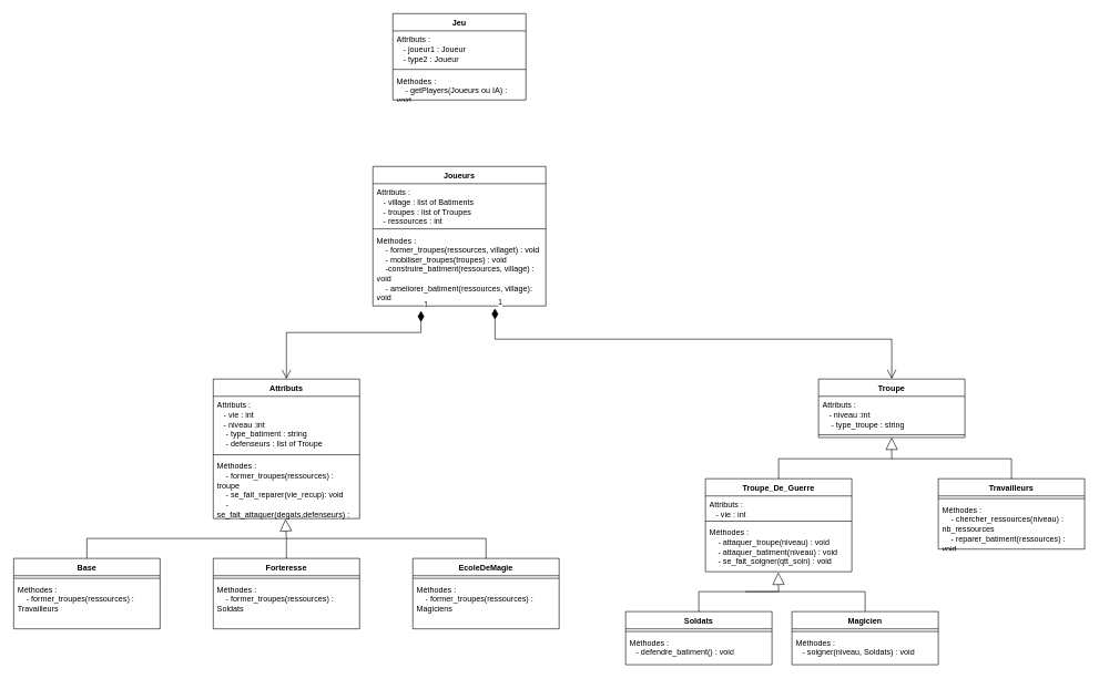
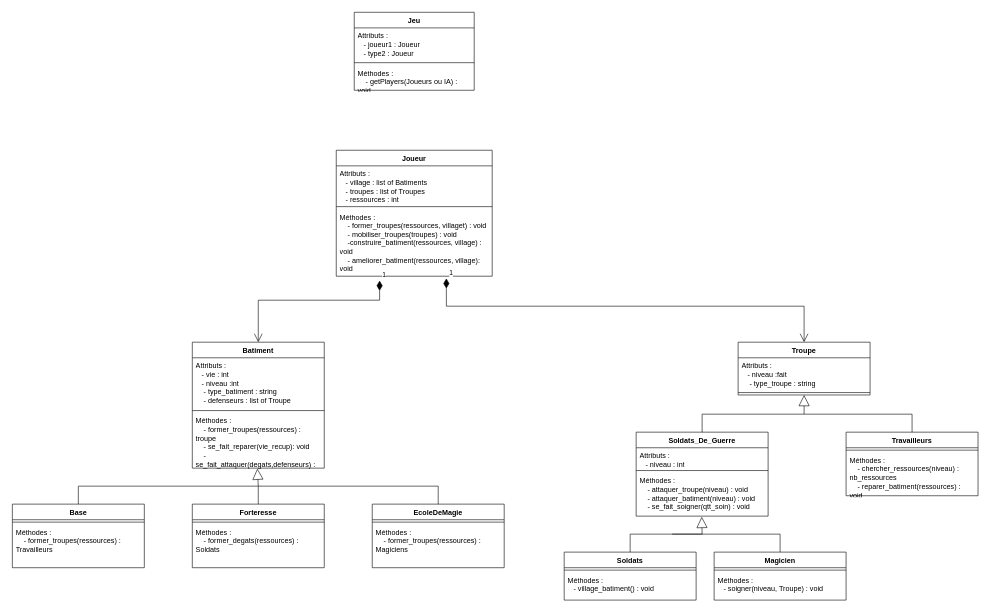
- <mxCell id="6" value="Joueurs" style="swimlane;fontStyle=1;align=center;verticalAlign=top;childLayout=stackLayout;horizontal=1;startSize=26;horizontalStack=0;resizeParent=1;resizeParentMax=0;resizeLast=0;collapsible=1;marginBottom=0;whiteSpace=wrap;html=1;" vertex="1" parent="1"><mxGeometry x="560" y="250" width="260" height="210" as="geometry" /></mxCell>
+ <mxCell id="6" value="Joueur" style="swimlane;fontStyle=1;align=center;verticalAlign=top;childLayout=stackLayout;horizontal=1;startSize=26;horizontalStack=0;resizeParent=1;resizeParentMax=0;resizeLast=0;collapsible=1;marginBottom=0;whiteSpace=wrap;html=1;" vertex="1" parent="1"><mxGeometry x="560" y="250" width="260" height="210" as="geometry" /></mxCell>
- <mxCell id="10" value="Attributs" style="swimlane;fontStyle=1;align=center;verticalAlign=top;childLayout=stackLayout;horizontal=1;startSize=26;horizontalStack=0;resizeParent=1;resizeParentMax=0;resizeLast=0;collapsible=1;marginBottom=0;whiteSpace=wrap;html=1;" vertex="1" parent="1"><mxGeometry x="320" y="570" width="220" height="210" as="geometry" /></mxCell>
+ <mxCell id="10" value="Batiment" style="swimlane;fontStyle=1;align=center;verticalAlign=top;childLayout=stackLayout;horizontal=1;startSize=26;horizontalStack=0;resizeParent=1;resizeParentMax=0;resizeLast=0;collapsible=1;marginBottom=0;whiteSpace=wrap;html=1;" vertex="1" parent="1"><mxGeometry x="320" y="570" width="220" height="210" as="geometry" /></mxCell>
- <mxCell id="24" value="Attributs : &lt;br&gt;&amp;nbsp;&amp;nbsp; - niveau :int&lt;br&gt;&amp;nbsp;&amp;nbsp;&amp;nbsp; - type_troupe : string&lt;br&gt;&lt;div&gt;&lt;br&gt;&lt;/div&gt;" style="text;strokeColor=none;fillColor=none;align=left;verticalAlign=top;spacingLeft=4;spacingRight=4;overflow=hidden;rotatable=0;points=[[0,0.5],[1,0.5]];portConstraint=eastwest;whiteSpace=wrap;html=1;" vertex="1" parent="23"><mxGeometry y="26" width="220" height="54" as="geometry" /></mxCell>
+ <mxCell id="24" value="Attributs : &lt;br&gt;&amp;nbsp;&amp;nbsp; - niveau :fait&lt;br&gt;&amp;nbsp;&amp;nbsp;&amp;nbsp; - type_troupe : string&lt;br&gt;&lt;div&gt;&lt;br&gt;&lt;/div&gt;" style="text;strokeColor=none;fillColor=none;align=left;verticalAlign=top;spacingLeft=4;spacingRight=4;overflow=hidden;rotatable=0;points=[[0,0.5],[1,0.5]];portConstraint=eastwest;whiteSpace=wrap;html=1;" vertex="1" parent="23"><mxGeometry y="26" width="220" height="54" as="geometry" /></mxCell>
- <mxCell id="26" value="Troupe_De_Guerre" style="swimlane;fontStyle=1;align=center;verticalAlign=top;childLayout=stackLayout;horizontal=1;startSize=26;horizontalStack=0;resizeParent=1;resizeParentMax=0;resizeLast=0;collapsible=1;marginBottom=0;whiteSpace=wrap;html=1;" vertex="1" parent="1"><mxGeometry x="1060" y="720" width="220" height="140" as="geometry" /></mxCell>
+ <mxCell id="26" value="Soldats_De_Guerre" style="swimlane;fontStyle=1;align=center;verticalAlign=top;childLayout=stackLayout;horizontal=1;startSize=26;horizontalStack=0;resizeParent=1;resizeParentMax=0;resizeLast=0;collapsible=1;marginBottom=0;whiteSpace=wrap;html=1;" vertex="1" parent="1"><mxGeometry x="1060" y="720" width="220" height="140" as="geometry" /></mxCell>
- <mxCell id="27" value="Attributs : &lt;br&gt;&amp;nbsp;&amp;nbsp; - vie : int&lt;br&gt;&lt;br&gt;&lt;div&gt;&lt;br&gt;&lt;/div&gt;" style="text;strokeColor=none;fillColor=none;align=left;verticalAlign=top;spacingLeft=4;spacingRight=4;overflow=hidden;rotatable=0;points=[[0,0.5],[1,0.5]];portConstraint=eastwest;whiteSpace=wrap;html=1;" vertex="1" parent="26"><mxGeometry y="26" width="220" height="34" as="geometry" /></mxCell>
+ <mxCell id="27" value="Attributs : &lt;br&gt;&amp;nbsp;&amp;nbsp; - niveau : int&lt;br&gt;&lt;br&gt;&lt;div&gt;&lt;br&gt;&lt;/div&gt;" style="text;strokeColor=none;fillColor=none;align=left;verticalAlign=top;spacingLeft=4;spacingRight=4;overflow=hidden;rotatable=0;points=[[0,0.5],[1,0.5]];portConstraint=eastwest;whiteSpace=wrap;html=1;" vertex="1" parent="26"><mxGeometry y="26" width="220" height="34" as="geometry" /></mxCell>
- <mxCell id="19" value="Méthodes : &lt;br&gt;&amp;nbsp;&amp;nbsp;&amp;nbsp; - former_troupes(ressources) : Soldats" style="text;strokeColor=none;fillColor=none;align=left;verticalAlign=top;spacingLeft=4;spacingRight=4;overflow=hidden;rotatable=0;points=[[0,0.5],[1,0.5]];portConstraint=eastwest;whiteSpace=wrap;html=1;" vertex="1" parent="17"><mxGeometry y="34" width="220" height="72" as="geometry" /></mxCell>
+ <mxCell id="19" value="Méthodes : &lt;br&gt;&amp;nbsp;&amp;nbsp;&amp;nbsp; - former_degats(ressources) : Soldats" style="text;strokeColor=none;fillColor=none;align=left;verticalAlign=top;spacingLeft=4;spacingRight=4;overflow=hidden;rotatable=0;points=[[0,0.5],[1,0.5]];portConstraint=eastwest;whiteSpace=wrap;html=1;" vertex="1" parent="17"><mxGeometry y="34" width="220" height="72" as="geometry" /></mxCell>
- <mxCell id="35" value="Méthodes : &lt;br&gt;&amp;nbsp;&amp;nbsp; - defendre_batiment() : void" style="text;strokeColor=none;fillColor=none;align=left;verticalAlign=top;spacingLeft=4;spacingRight=4;overflow=hidden;rotatable=0;points=[[0,0.5],[1,0.5]];portConstraint=eastwest;whiteSpace=wrap;html=1;" vertex="1" parent="33"><mxGeometry y="34" width="220" height="46" as="geometry" /></mxCell>
+ <mxCell id="35" value="Méthodes : &lt;br&gt;&amp;nbsp;&amp;nbsp; - village_batiment() : void" style="text;strokeColor=none;fillColor=none;align=left;verticalAlign=top;spacingLeft=4;spacingRight=4;overflow=hidden;rotatable=0;points=[[0,0.5],[1,0.5]];portConstraint=eastwest;whiteSpace=wrap;html=1;" vertex="1" parent="33"><mxGeometry y="34" width="220" height="46" as="geometry" /></mxCell>
- <mxCell id="38" value="Méthodes : &lt;br&gt;&amp;nbsp;&amp;nbsp; - soigner(niveau, Soldats) : void" style="text;strokeColor=none;fillColor=none;align=left;verticalAlign=top;spacingLeft=4;spacingRight=4;overflow=hidden;rotatable=0;points=[[0,0.5],[1,0.5]];portConstraint=eastwest;whiteSpace=wrap;html=1;" vertex="1" parent="36"><mxGeometry y="34" width="220" height="46" as="geometry" /></mxCell>
+ <mxCell id="38" value="Méthodes : &lt;br&gt;&amp;nbsp;&amp;nbsp; - soigner(niveau, Troupe) : void" style="text;strokeColor=none;fillColor=none;align=left;verticalAlign=top;spacingLeft=4;spacingRight=4;overflow=hidden;rotatable=0;points=[[0,0.5],[1,0.5]];portConstraint=eastwest;whiteSpace=wrap;html=1;" vertex="1" parent="36"><mxGeometry y="34" width="220" height="46" as="geometry" /></mxCell>
